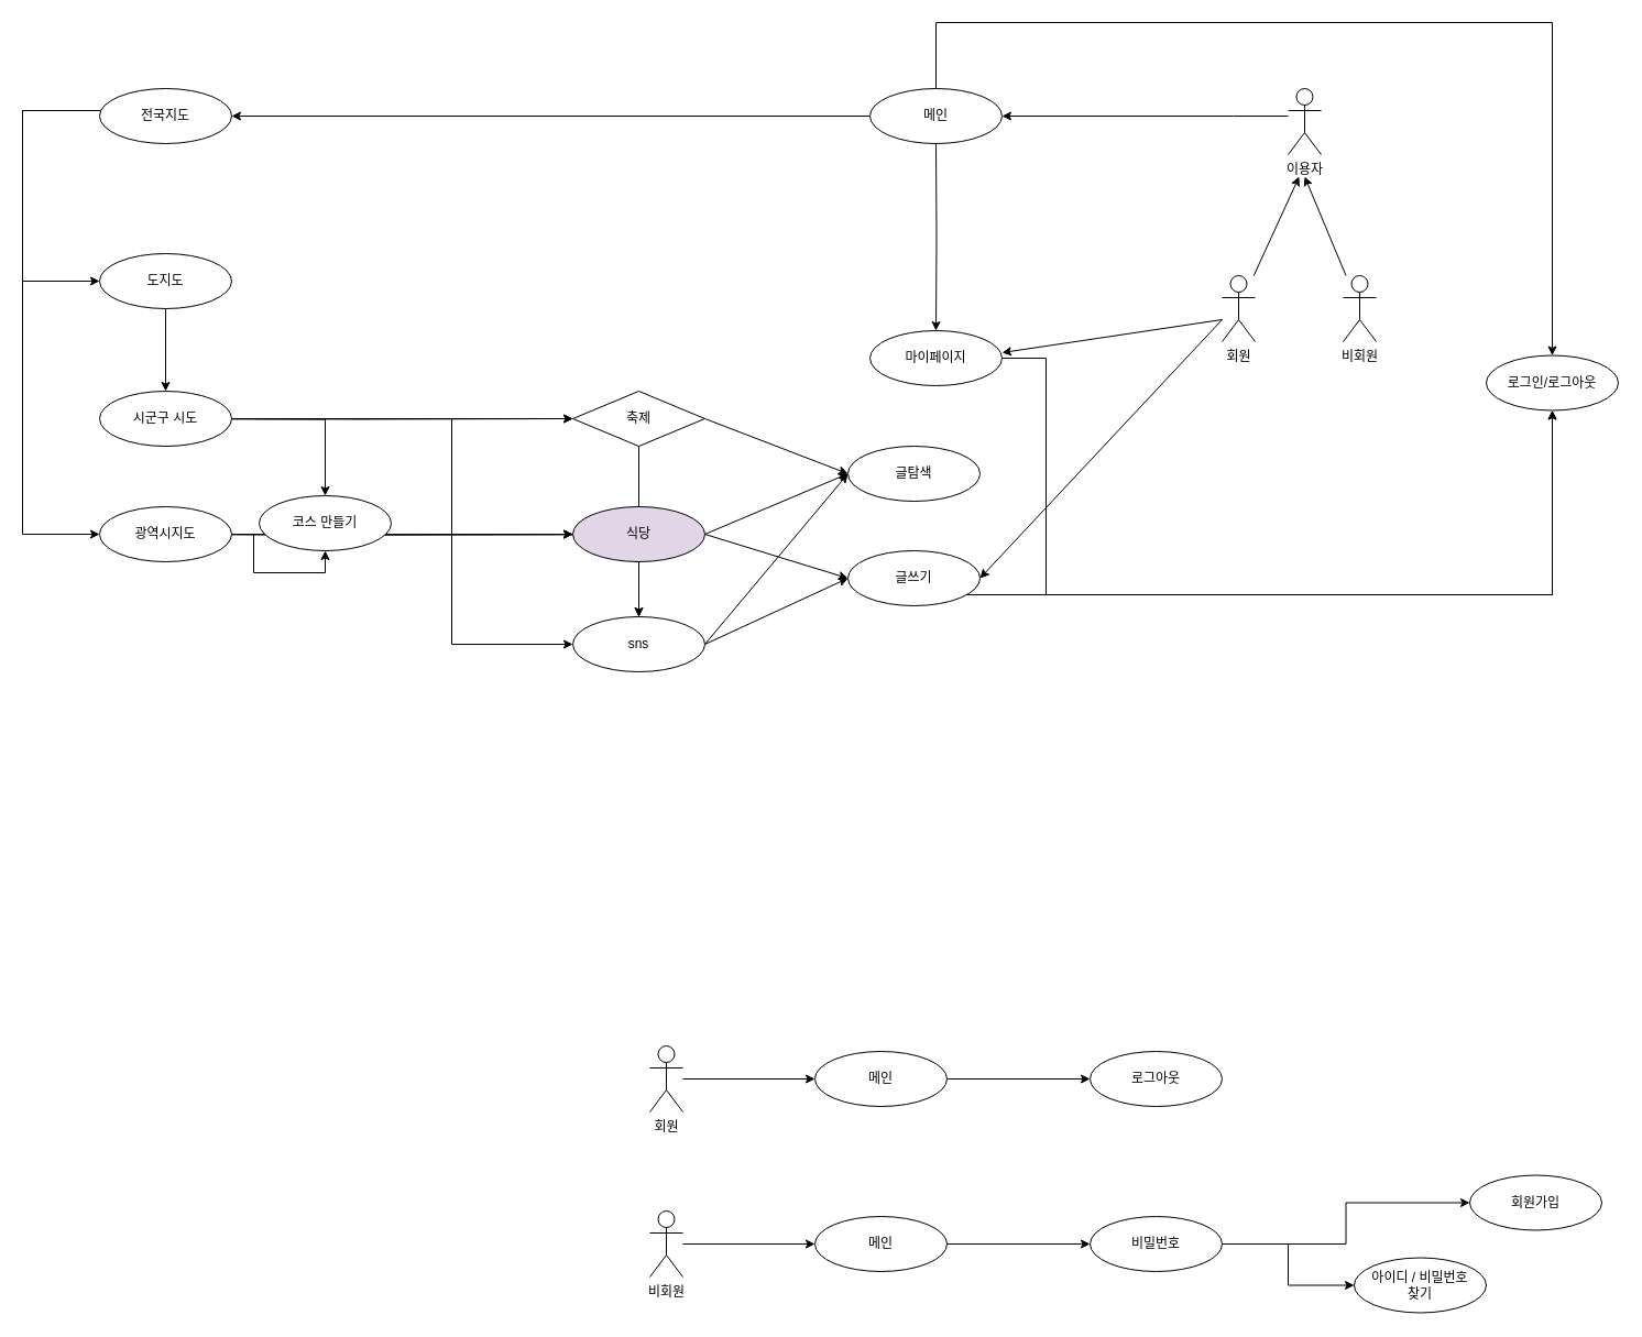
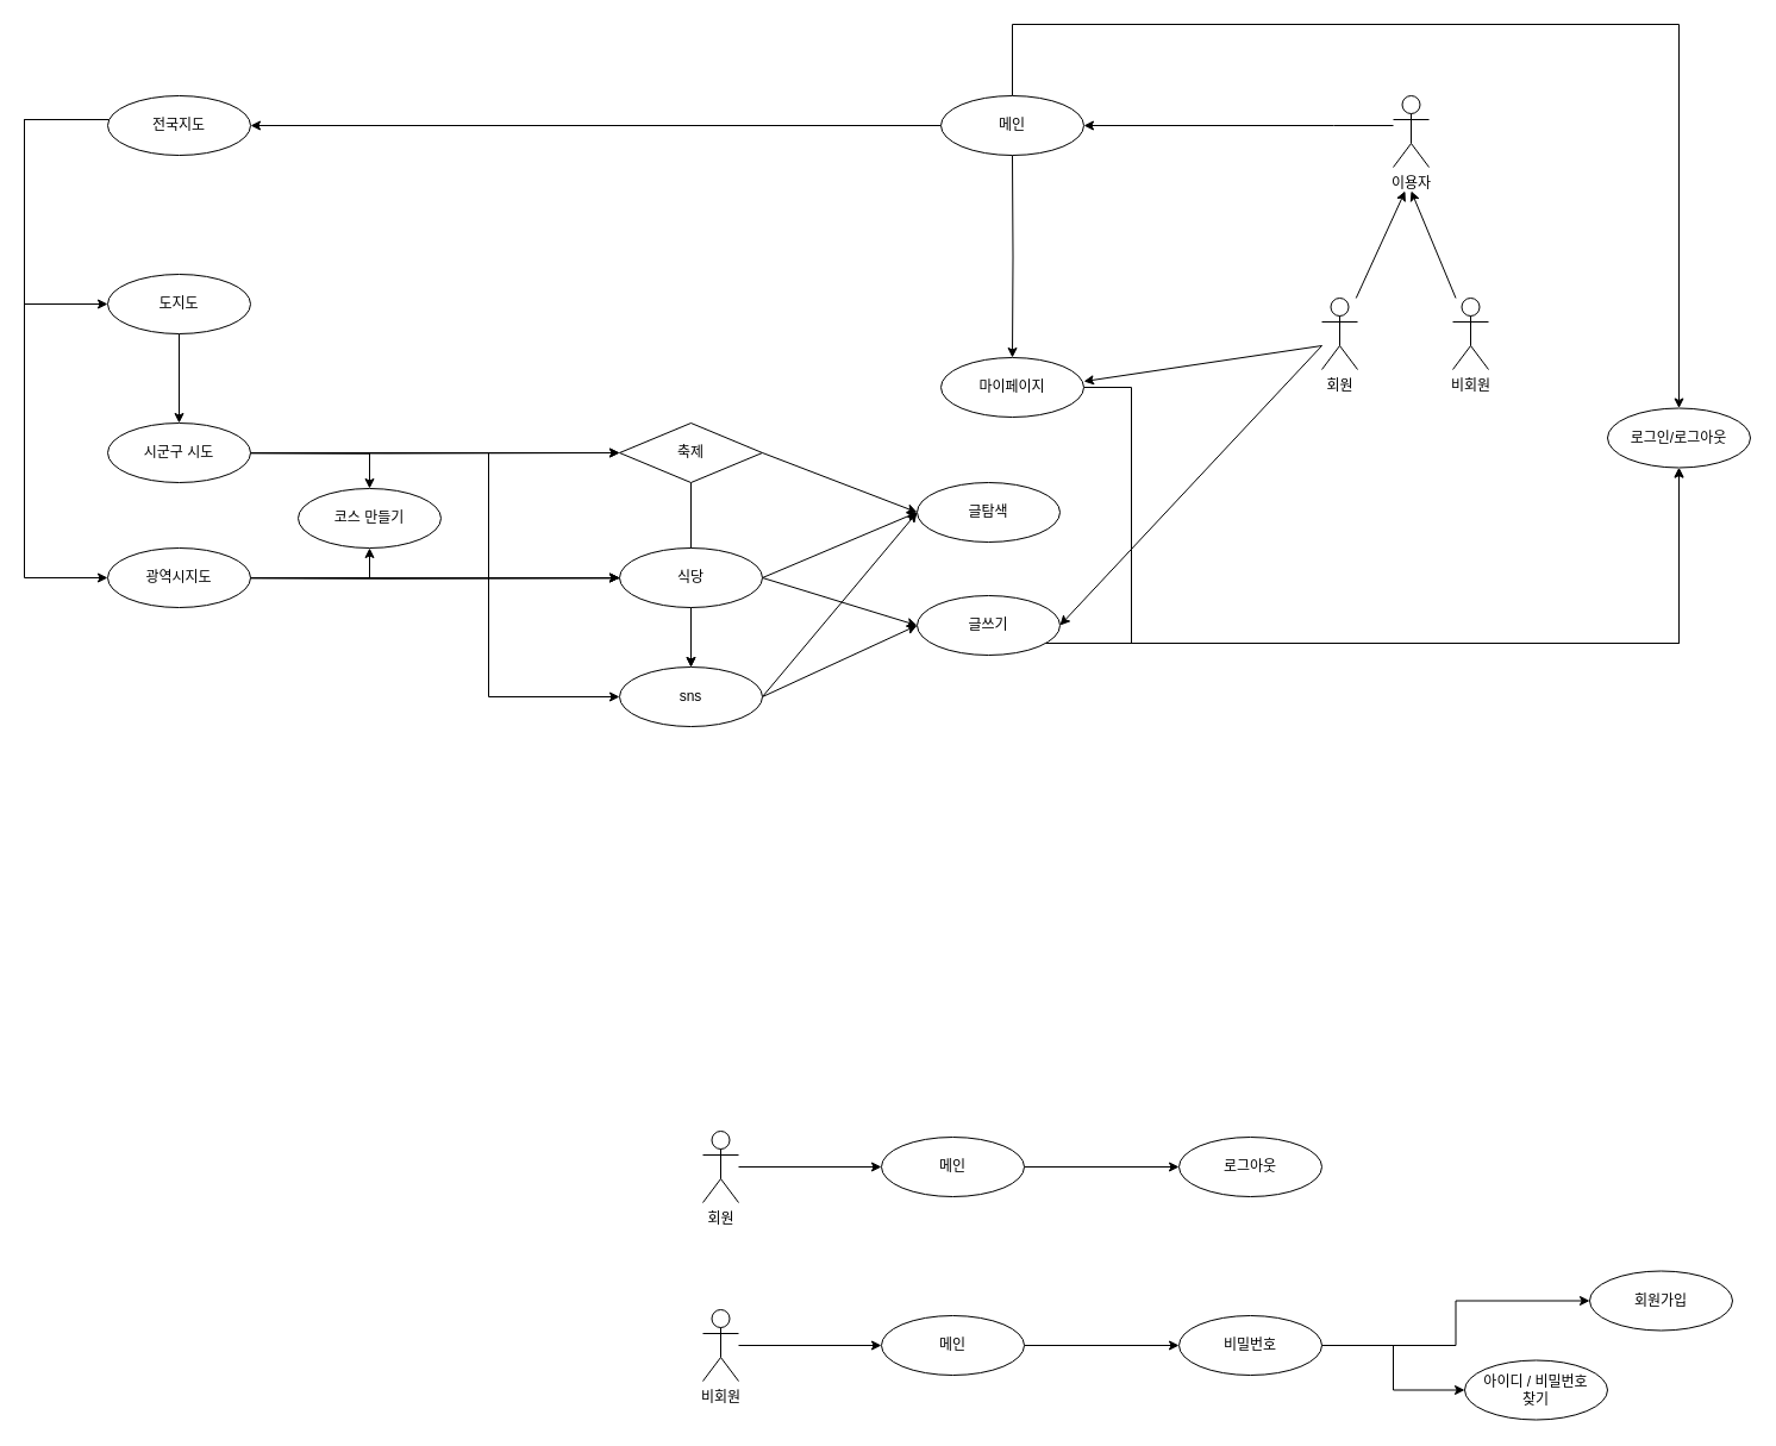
- <mxCell id="41" value="로그인/로그아웃" style="ellipse;whiteSpace=wrap;html=1;" vertex="1" parent="1"><mxGeometry x="1350" y="322.5" width="120" height="50" as="geometry" /></mxCell>
+ <mxCell id="41" value="로그인/로그아웃" style="ellipse;whiteSpace=wrap;html=1;" vertex="1" parent="1"><mxGeometry x="1350" y="342.5" width="120" height="50" as="geometry" /></mxCell>
- <mxCell id="9" value="코스 만들기" style="ellipse;whiteSpace=wrap;html=1;" parent="1" vertex="1"><mxGeometry x="235" y="450" width="120" height="50" as="geometry" /></mxCell>
+ <mxCell id="9" value="코스 만들기" style="ellipse;whiteSpace=wrap;html=1;" parent="1" vertex="1"><mxGeometry x="250" y="410" width="120" height="50" as="geometry" /></mxCell>
- <mxCell id="12" value="식당" style="ellipse;whiteSpace=wrap;html=1;fillColor=#e1d5e7;" parent="1" vertex="1"><mxGeometry x="520" y="460" width="120" height="50" as="geometry" /></mxCell>
+ <mxCell id="12" value="식당" style="ellipse;whiteSpace=wrap;html=1;" parent="1" vertex="1"><mxGeometry x="520" y="460" width="120" height="50" as="geometry" /></mxCell>
